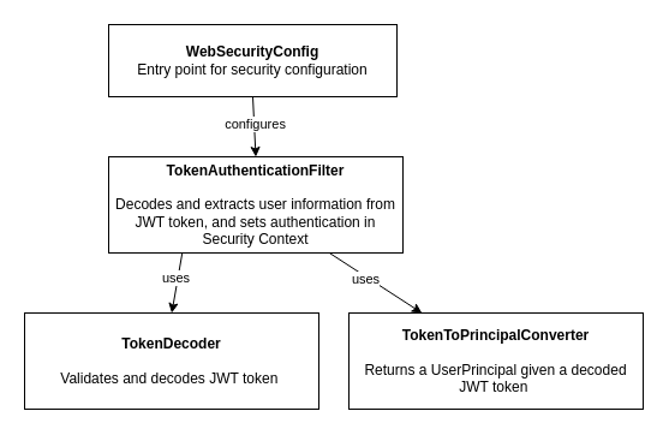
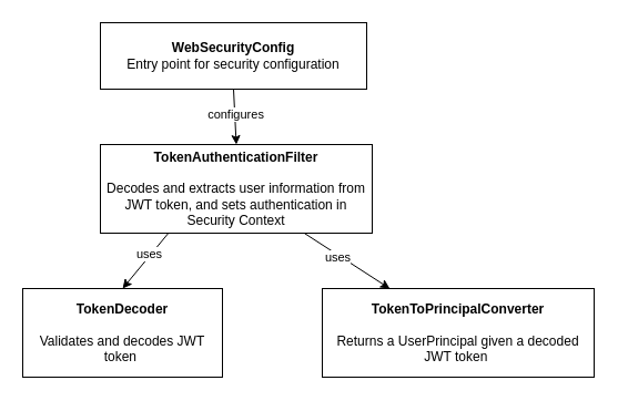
- <mxCell id="6" value="&lt;div&gt;&lt;b&gt;TokenDecoder&lt;/b&gt;&lt;/div&gt;&lt;div&gt;&lt;b&gt;&lt;br&gt;&lt;/b&gt;&lt;/div&gt;&lt;div&gt;Validates and decodes JWT token&amp;nbsp;&lt;/div&gt;" style="rounded=0;whiteSpace=wrap;html=1;" vertex="1" parent="1"><mxGeometry x="20" y="260" width="245" height="80" as="geometry" /></mxCell>
+ <mxCell id="6" value="&lt;div&gt;&lt;b&gt;TokenDecoder&lt;/b&gt;&lt;/div&gt;&lt;div&gt;&lt;b&gt;&lt;br&gt;&lt;/b&gt;&lt;/div&gt;&lt;div&gt;Validates and decodes JWT token&amp;nbsp;&lt;/div&gt;" style="rounded=0;whiteSpace=wrap;html=1;" vertex="1" parent="1"><mxGeometry x="20" y="260" width="180" height="80" as="geometry" /></mxCell>
